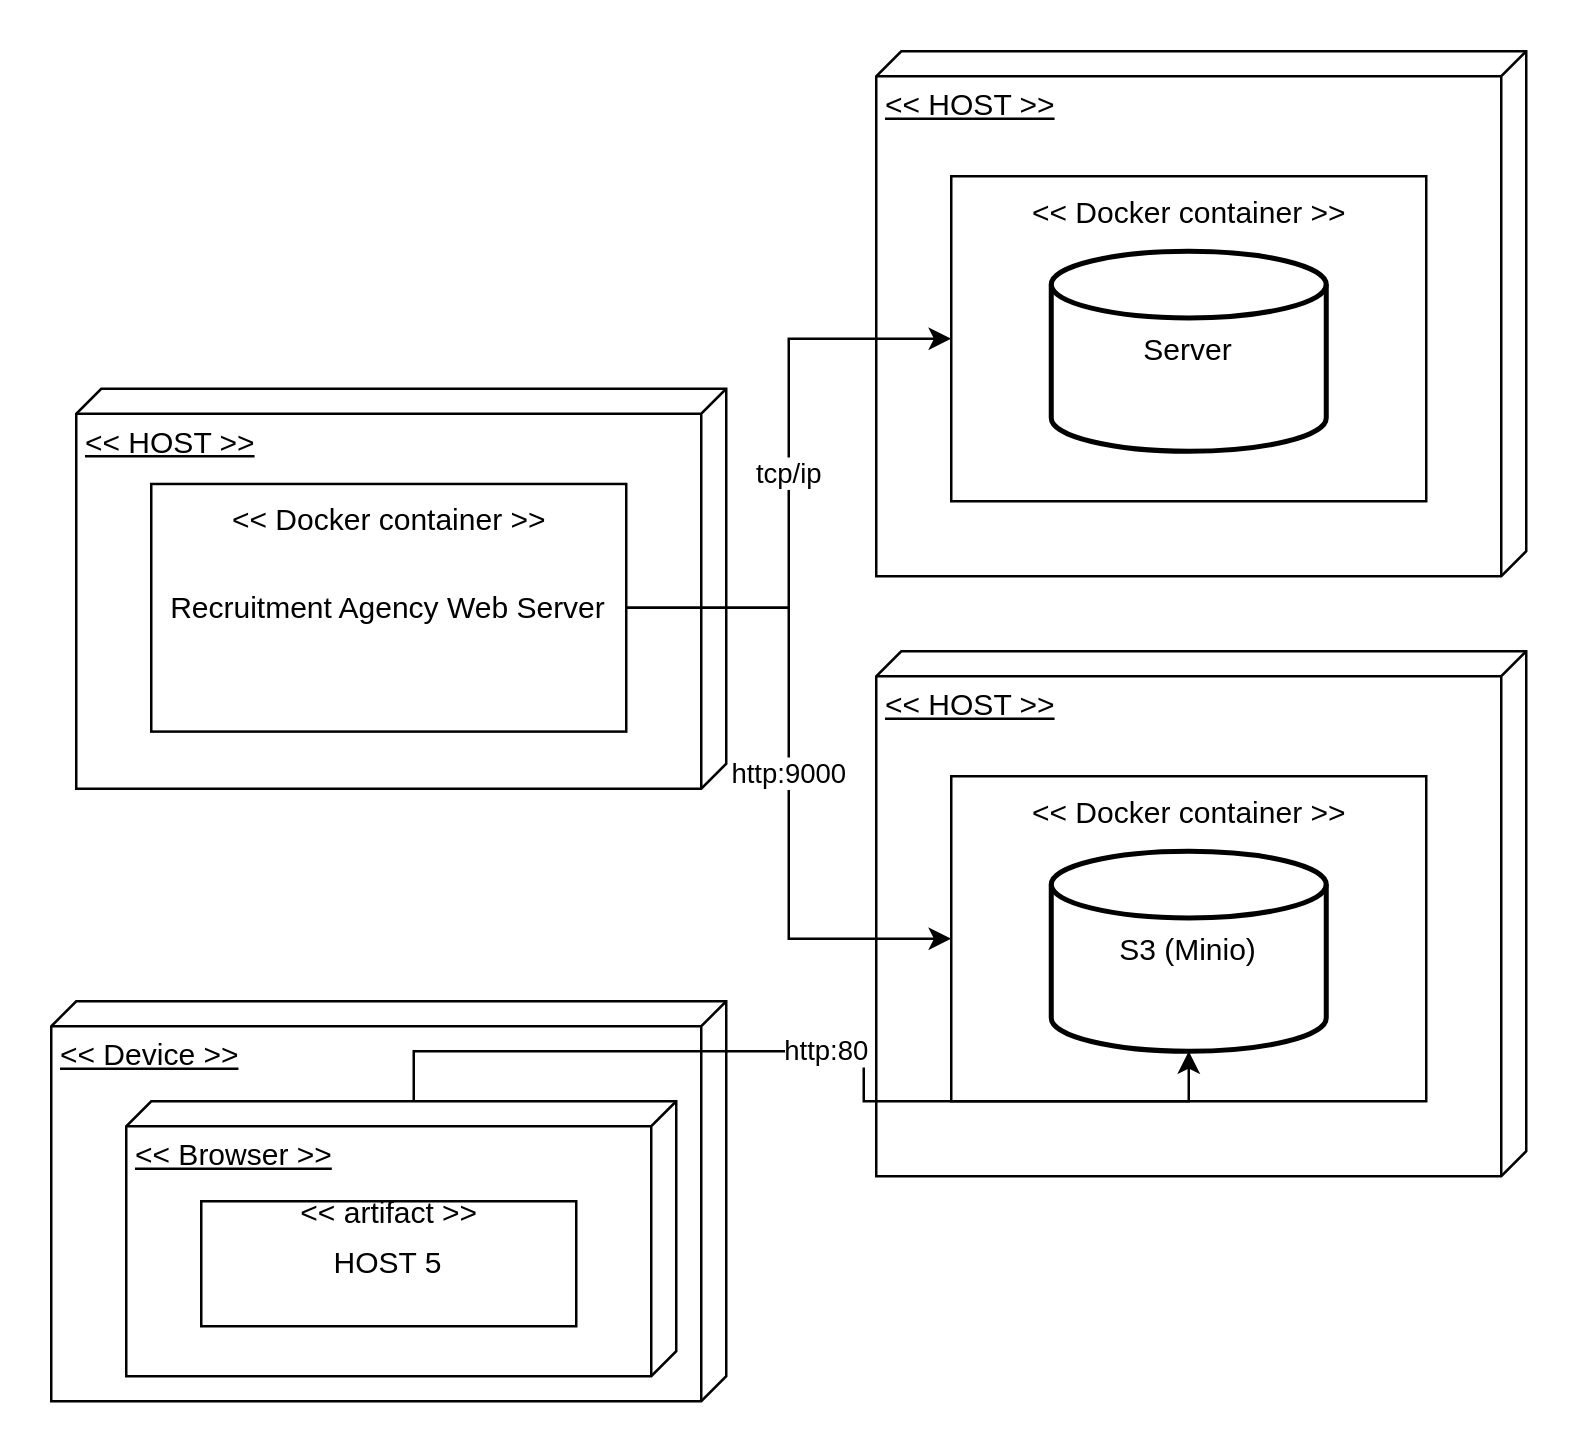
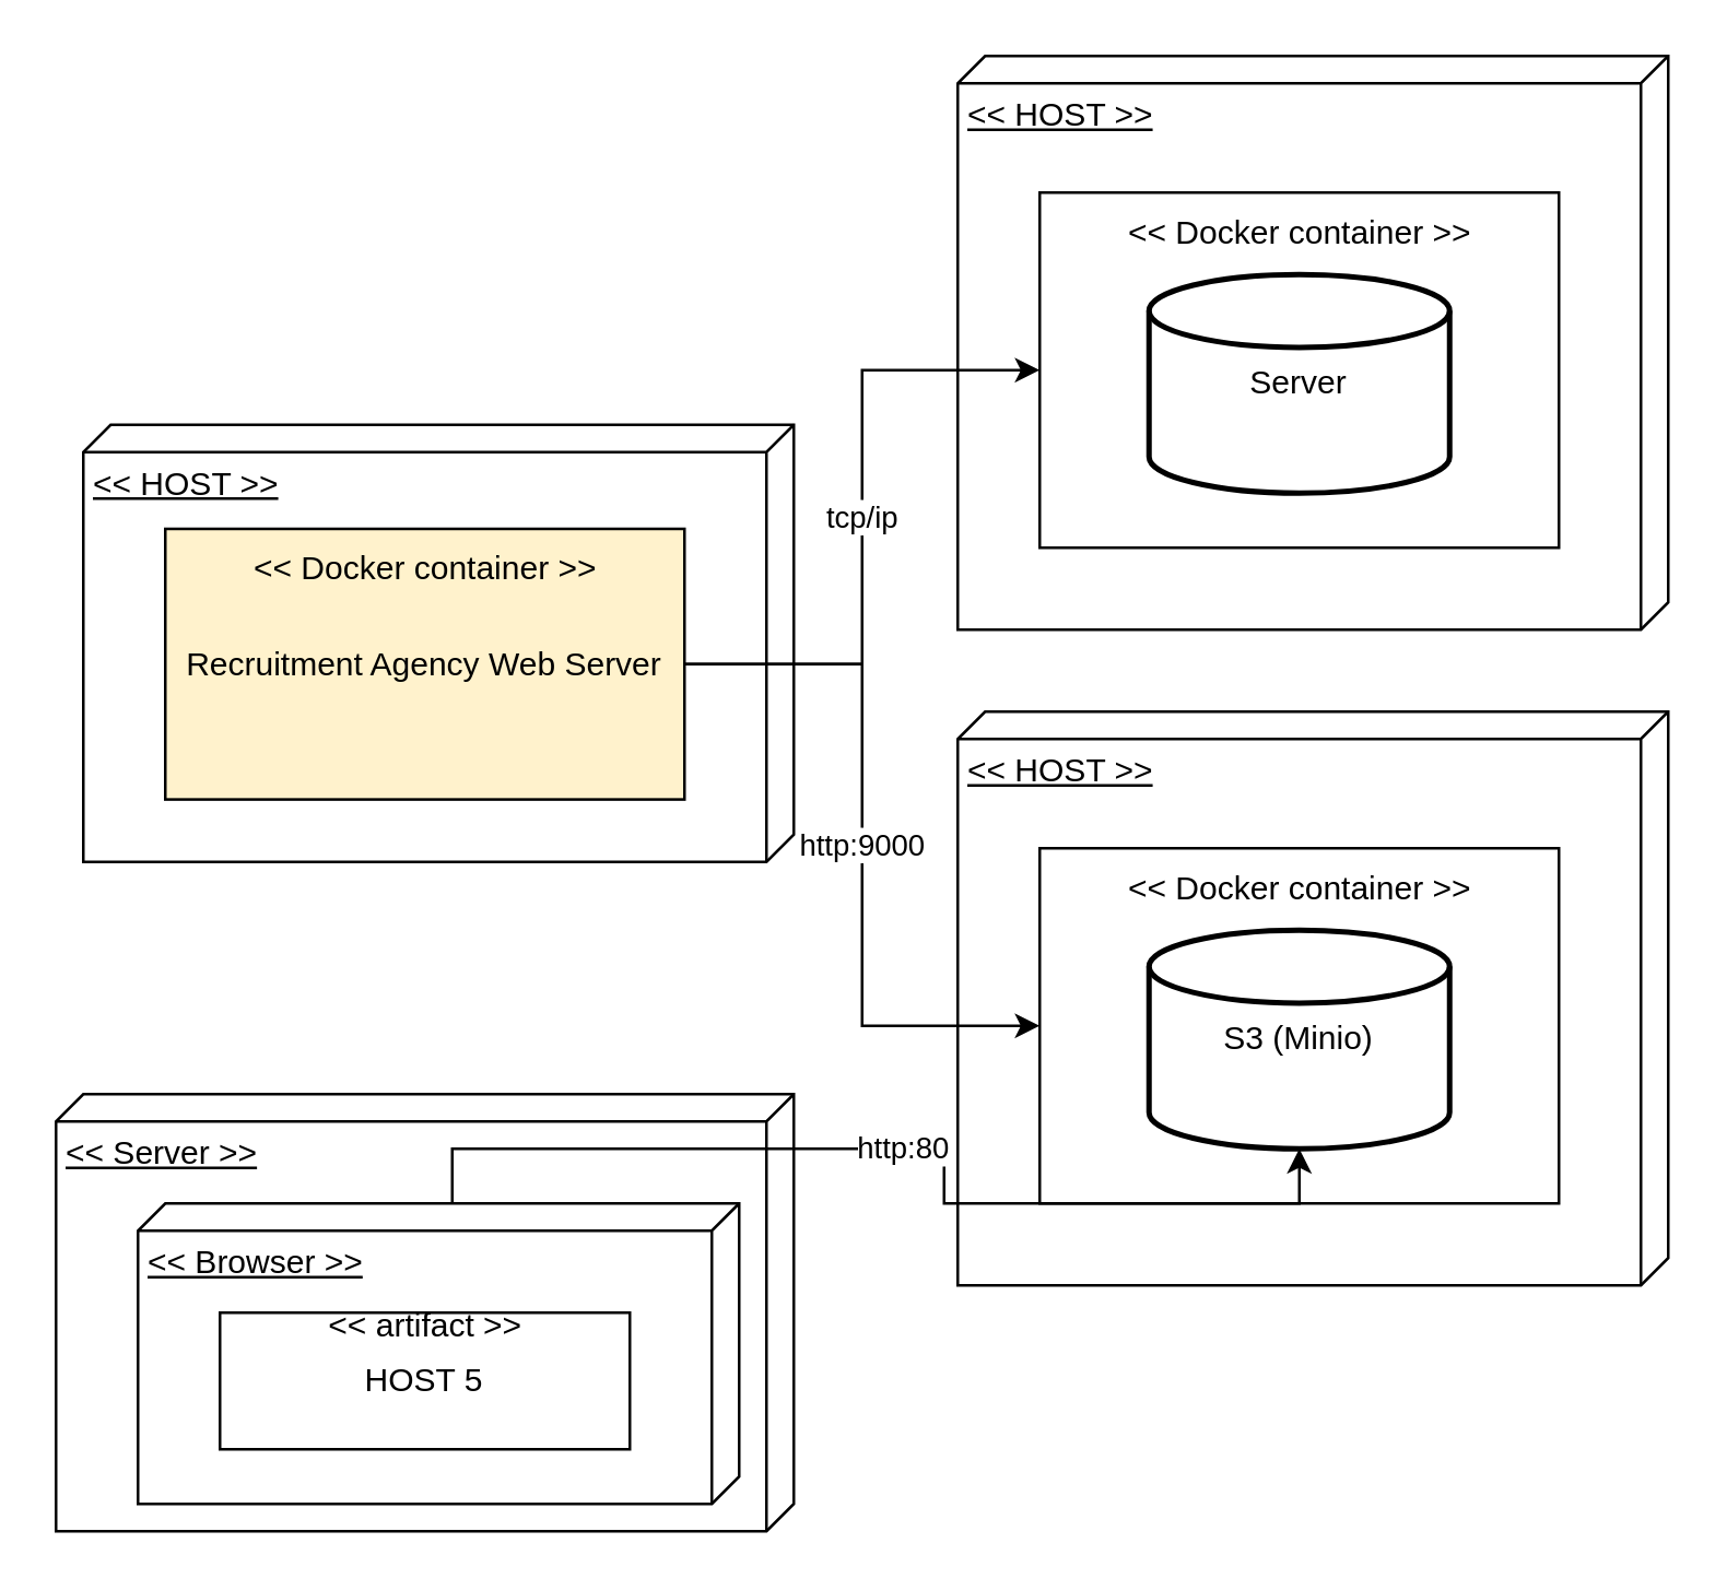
- <mxCell id="14" value="Recruitment Agency Web Server" style="html=1;whiteSpace=wrap;" vertex="1" parent="12"><mxGeometry x="30" y="38.095" width="190" height="99.048" as="geometry" /></mxCell>
+ <mxCell id="14" value="Recruitment Agency Web Server" style="html=1;whiteSpace=wrap;fillColor=#fff2cc;" vertex="1" parent="12"><mxGeometry x="30" y="38.095" width="190" height="99.048" as="geometry" /></mxCell>
- <mxCell id="17" value="&amp;lt;&amp;lt; Device &amp;gt;&amp;gt;" style="verticalAlign=top;align=left;spacingTop=8;spacingLeft=2;spacingRight=12;shape=cube;size=10;direction=south;fontStyle=4;html=1;whiteSpace=wrap;" vertex="1" parent="16"><mxGeometry width="270" height="160" as="geometry" /></mxCell>
+ <mxCell id="17" value="&amp;lt;&amp;lt; Server &amp;gt;&amp;gt;" style="verticalAlign=top;align=left;spacingTop=8;spacingLeft=2;spacingRight=12;shape=cube;size=10;direction=south;fontStyle=4;html=1;whiteSpace=wrap;" vertex="1" parent="16"><mxGeometry width="270" height="160" as="geometry" /></mxCell>
